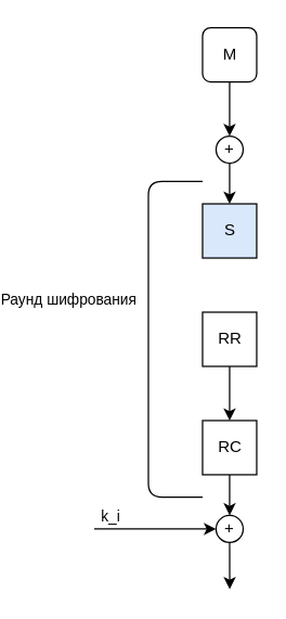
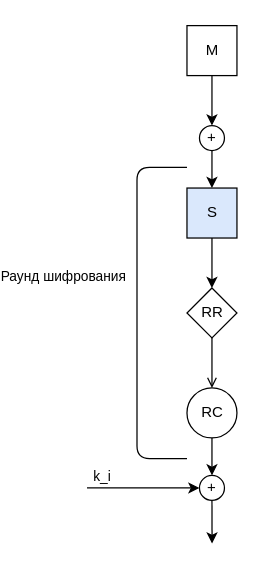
- <mxCell id="3" value="M" style="html=1;dashed=0;whitespace=wrap;rounded=1;" parent="1" vertex="1"><mxGeometry x="100" y="20" width="40" height="40" as="geometry" /></mxCell>
+ <mxCell id="3" value="M" style="html=1;dashed=0;whitespace=wrap;" parent="1" vertex="1"><mxGeometry x="100" y="20" width="40" height="40" as="geometry" /></mxCell>
+ <mxCell id="8" style="edgeStyle=none;html=1;exitX=0.5;exitY=1;exitDx=0;exitDy=0;entryX=0.5;entryY=0;entryDx=0;entryDy=0;" edge="1" parent="1" source="9" target="11"><mxGeometry relative="1" as="geometry" /></mxCell>
- <mxCell id="11" value="RR" style="html=1;dashed=0;whitespace=wrap;" vertex="1" parent="1"><mxGeometry x="100" y="230" width="40" height="40" as="geometry" /></mxCell>
+ <mxCell id="11" value="RR" style="rhombus;html=1;dashed=0;whitespace=wrap;" vertex="1" parent="1"><mxGeometry x="100" y="230" width="40" height="40" as="geometry" /></mxCell>
- <mxCell id="10" style="edgeStyle=none;html=1;exitX=0.5;exitY=1;exitDx=0;exitDy=0;entryX=0.5;entryY=0;entryDx=0;entryDy=0;" edge="1" parent="1" source="11" target="13"><mxGeometry relative="1" as="geometry" /></mxCell>
+ <mxCell id="10" style="edgeStyle=none;html=1;exitX=0.5;exitY=1;exitDx=0;exitDy=0;entryX=0.5;entryY=0;entryDx=0;entryDy=0;endArrow=open;" edge="1" parent="1" source="11" target="13"><mxGeometry relative="1" as="geometry" /></mxCell>
- <mxCell id="13" value="RC" style="html=1;dashed=0;whitespace=wrap;" vertex="1" parent="1"><mxGeometry x="100" y="310" width="40" height="40" as="geometry" /></mxCell>
+ <mxCell id="13" value="RC" style="ellipse;html=1;dashed=0;whitespace=wrap;" vertex="1" parent="1"><mxGeometry x="100" y="310" width="40" height="40" as="geometry" /></mxCell>
